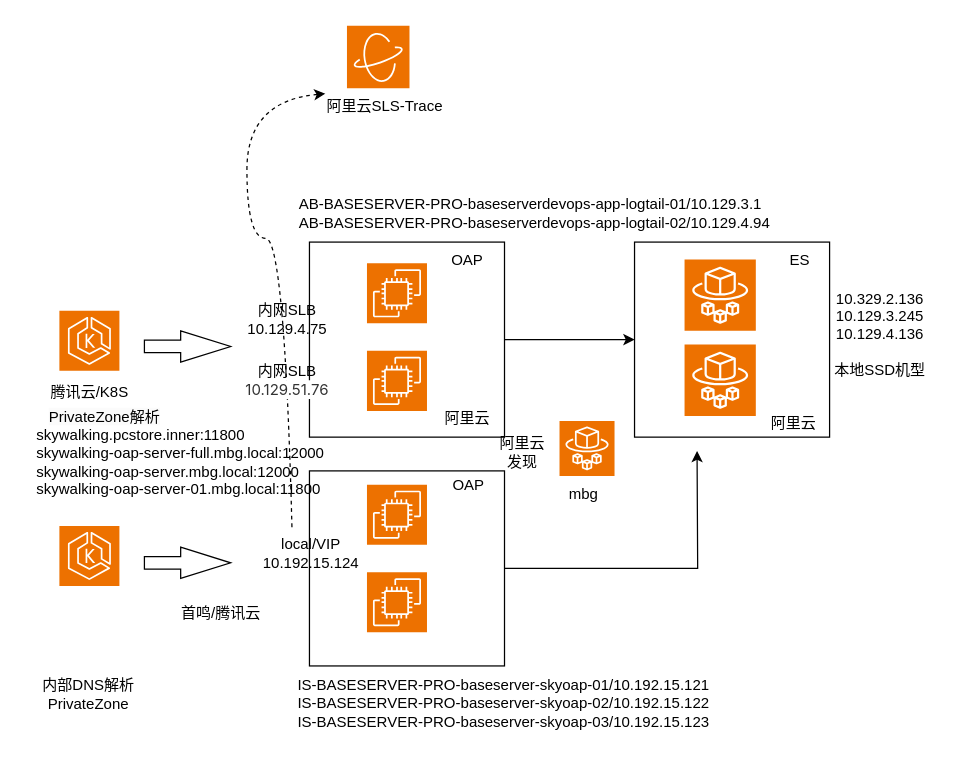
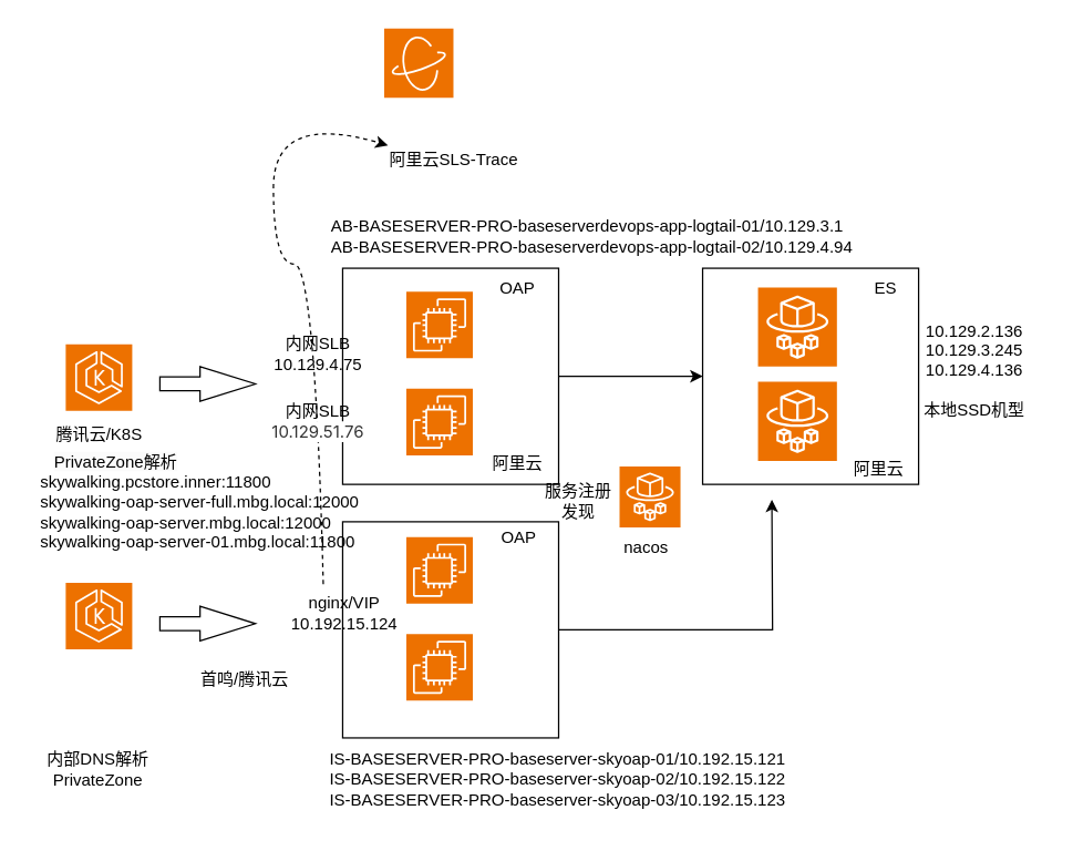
- <mxCell id="38" value="阿里云SLS-Trace" style="text;html=1;align=center;verticalAlign=middle;resizable=0;points=[];autosize=1;strokeColor=none;fillColor=none;" parent="1" vertex="1"><mxGeometry x="247" width="120" height="30" as="geometry" y="70" /></mxCell>
+ <mxCell id="38" value="阿里云SLS-Trace" style="text;html=1;align=center;verticalAlign=middle;resizable=0;points=[];autosize=1;strokeColor=none;fillColor=none;" parent="1" vertex="1"><mxGeometry x="267" y="100" width="120" height="30" as="geometry" /></mxCell>
- <mxCell id="29" value="10.329.2.136&lt;div&gt;10.129.3.245&lt;/div&gt;&lt;div&gt;10.129.4.136&lt;/div&gt;&lt;div&gt;&lt;br&gt;&lt;/div&gt;&lt;div&gt;本地SSD机型&lt;/div&gt;" style="text;html=1;align=center;verticalAlign=middle;resizable=0;points=[];autosize=1;strokeColor=none;fillColor=none;" parent="1" vertex="1"><mxGeometry x="653" y="222" width="100" height="90" as="geometry" /></mxCell>
+ <mxCell id="29" value="10.129.2.136&lt;div&gt;10.129.3.245&lt;/div&gt;&lt;div&gt;10.129.4.136&lt;/div&gt;&lt;div&gt;&lt;br&gt;&lt;/div&gt;&lt;div&gt;本地SSD机型&lt;/div&gt;" style="text;html=1;align=center;verticalAlign=middle;resizable=0;points=[];autosize=1;strokeColor=none;fillColor=none;" parent="1" vertex="1"><mxGeometry x="653" y="222" width="100" height="90" as="geometry" /></mxCell>
- <mxCell id="35" value="阿里云&lt;div&gt;发现&lt;/div&gt;" style="text;html=1;align=center;verticalAlign=middle;resizable=0;points=[];autosize=1;strokeColor=none;fillColor=none;" parent="1" vertex="1"><mxGeometry x="382" y="341" width="70" height="40" as="geometry" /></mxCell>
+ <mxCell id="35" value="服务注册&lt;div&gt;发现&lt;/div&gt;" style="text;html=1;align=center;verticalAlign=middle;resizable=0;points=[];autosize=1;strokeColor=none;fillColor=none;" parent="1" vertex="1"><mxGeometry x="382" y="341" width="70" height="40" as="geometry" /></mxCell>
- <mxCell id="34" value="mbg" style="text;html=1;align=center;verticalAlign=middle;resizable=0;points=[];autosize=1;strokeColor=none;fillColor=none;" parent="1" vertex="1"><mxGeometry x="436" y="380" width="60" height="30" as="geometry" /></mxCell>
+ <mxCell id="34" value="nacos" style="text;html=1;align=center;verticalAlign=middle;resizable=0;points=[];autosize=1;strokeColor=none;fillColor=none;" parent="1" vertex="1"><mxGeometry x="436" y="380" width="60" height="30" as="geometry" /></mxCell>
- <mxCell id="19" value="local/VIP&lt;div&gt;10.192.15.124&lt;/div&gt;" style="text;html=1;align=center;verticalAlign=middle;resizable=0;points=[];autosize=1;strokeColor=none;fillColor=none;" parent="1" vertex="1"><mxGeometry x="198" y="422" width="100" height="40" as="geometry" /></mxCell>
+ <mxCell id="19" value="nginx/VIP&lt;div&gt;10.192.15.124&lt;/div&gt;" style="text;html=1;align=center;verticalAlign=middle;resizable=0;points=[];autosize=1;strokeColor=none;fillColor=none;" parent="1" vertex="1"><mxGeometry x="198" y="422" width="100" height="40" as="geometry" /></mxCell>
